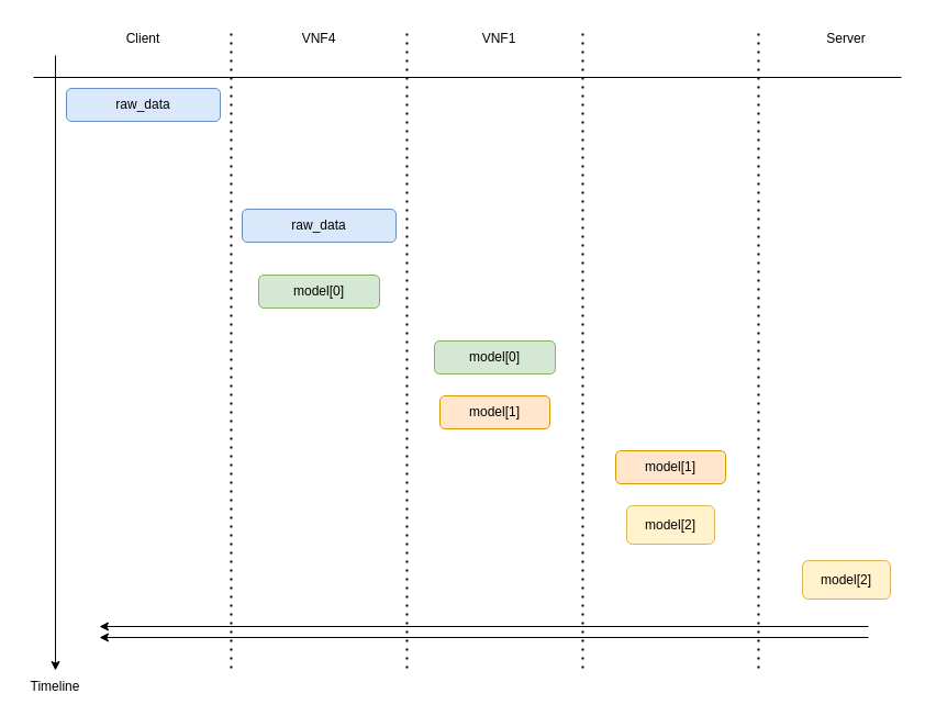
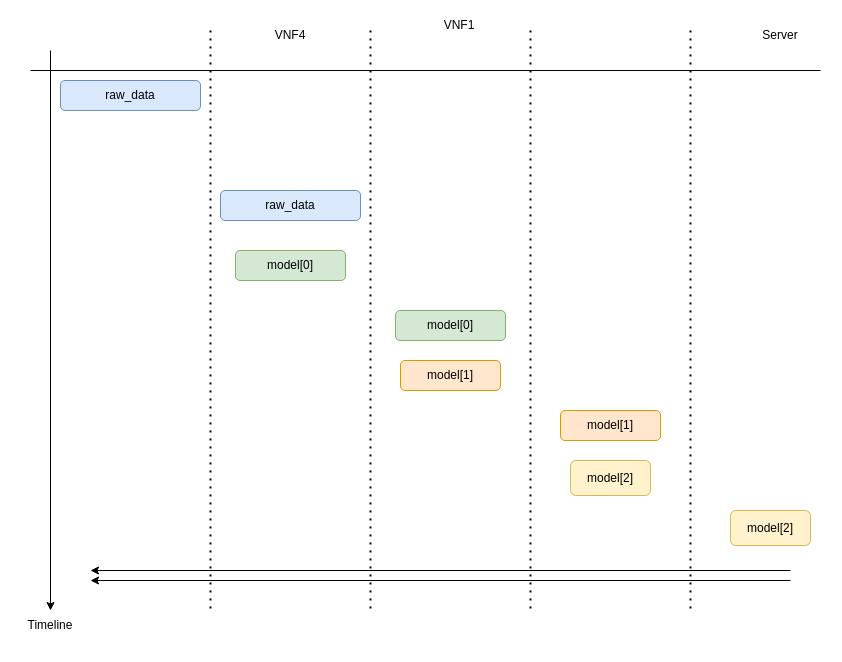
- <mxCell id="2" value="Client" style="text;html=1;strokeColor=none;fillColor=none;align=center;verticalAlign=middle;whiteSpace=wrap;rounded=0;" vertex="1" parent="1"><mxGeometry x="100" y="20" width="60" height="30" as="geometry" /></mxCell>
- <mxCell id="4" value="VNF1" style="text;html=1;strokeColor=none;fillColor=none;align=center;verticalAlign=middle;whiteSpace=wrap;rounded=0;" vertex="1" parent="1"><mxGeometry x="424" y="20" width="60" height="30" as="geometry" /></mxCell>
+ <mxCell id="4" value="VNF1" style="text;html=1;strokeColor=none;fillColor=none;align=center;verticalAlign=middle;whiteSpace=wrap;rounded=0;" vertex="1" parent="1"><mxGeometry x="429" y="10" width="60" height="30" as="geometry" /></mxCell>
- <mxCell id="5" value="Server" style="text;html=1;strokeColor=none;fillColor=none;align=center;verticalAlign=middle;whiteSpace=wrap;rounded=0;" vertex="1" parent="1"><mxGeometry x="740" y="20" width="60" height="30" as="geometry" /></mxCell>
+ <mxCell id="5" value="Server" style="text;html=1;strokeColor=none;fillColor=none;align=center;verticalAlign=middle;whiteSpace=wrap;rounded=0;" vertex="1" parent="1"><mxGeometry x="750" y="20" width="60" height="30" as="geometry" /></mxCell>
